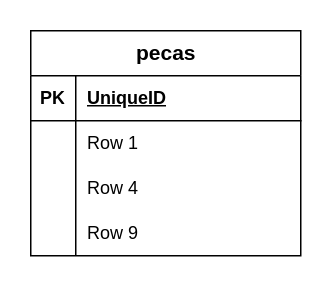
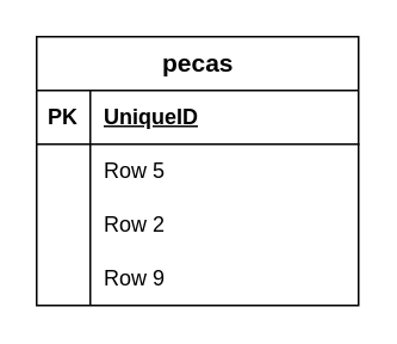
- <mxCell id="8" value="Row 1" style="shape=partialRectangle;connectable=0;fillColor=none;top=0;left=0;bottom=0;right=0;align=left;spacingLeft=6;overflow=hidden;whiteSpace=wrap;html=1;" vertex="1" parent="6"><mxGeometry x="30" width="150" height="30" as="geometry"><mxRectangle width="150" height="30" as="alternateBounds" /></mxGeometry></mxCell>
+ <mxCell id="8" value="Row 5" style="shape=partialRectangle;connectable=0;fillColor=none;top=0;left=0;bottom=0;right=0;align=left;spacingLeft=6;overflow=hidden;whiteSpace=wrap;html=1;" vertex="1" parent="6"><mxGeometry x="30" width="150" height="30" as="geometry"><mxRectangle width="150" height="30" as="alternateBounds" /></mxGeometry></mxCell>
- <mxCell id="11" value="Row 4" style="shape=partialRectangle;connectable=0;fillColor=none;top=0;left=0;bottom=0;right=0;align=left;spacingLeft=6;overflow=hidden;whiteSpace=wrap;html=1;" vertex="1" parent="9"><mxGeometry x="30" width="150" height="30" as="geometry"><mxRectangle width="150" height="30" as="alternateBounds" /></mxGeometry></mxCell>
+ <mxCell id="11" value="Row 2" style="shape=partialRectangle;connectable=0;fillColor=none;top=0;left=0;bottom=0;right=0;align=left;spacingLeft=6;overflow=hidden;whiteSpace=wrap;html=1;" vertex="1" parent="9"><mxGeometry x="30" width="150" height="30" as="geometry"><mxRectangle width="150" height="30" as="alternateBounds" /></mxGeometry></mxCell>
